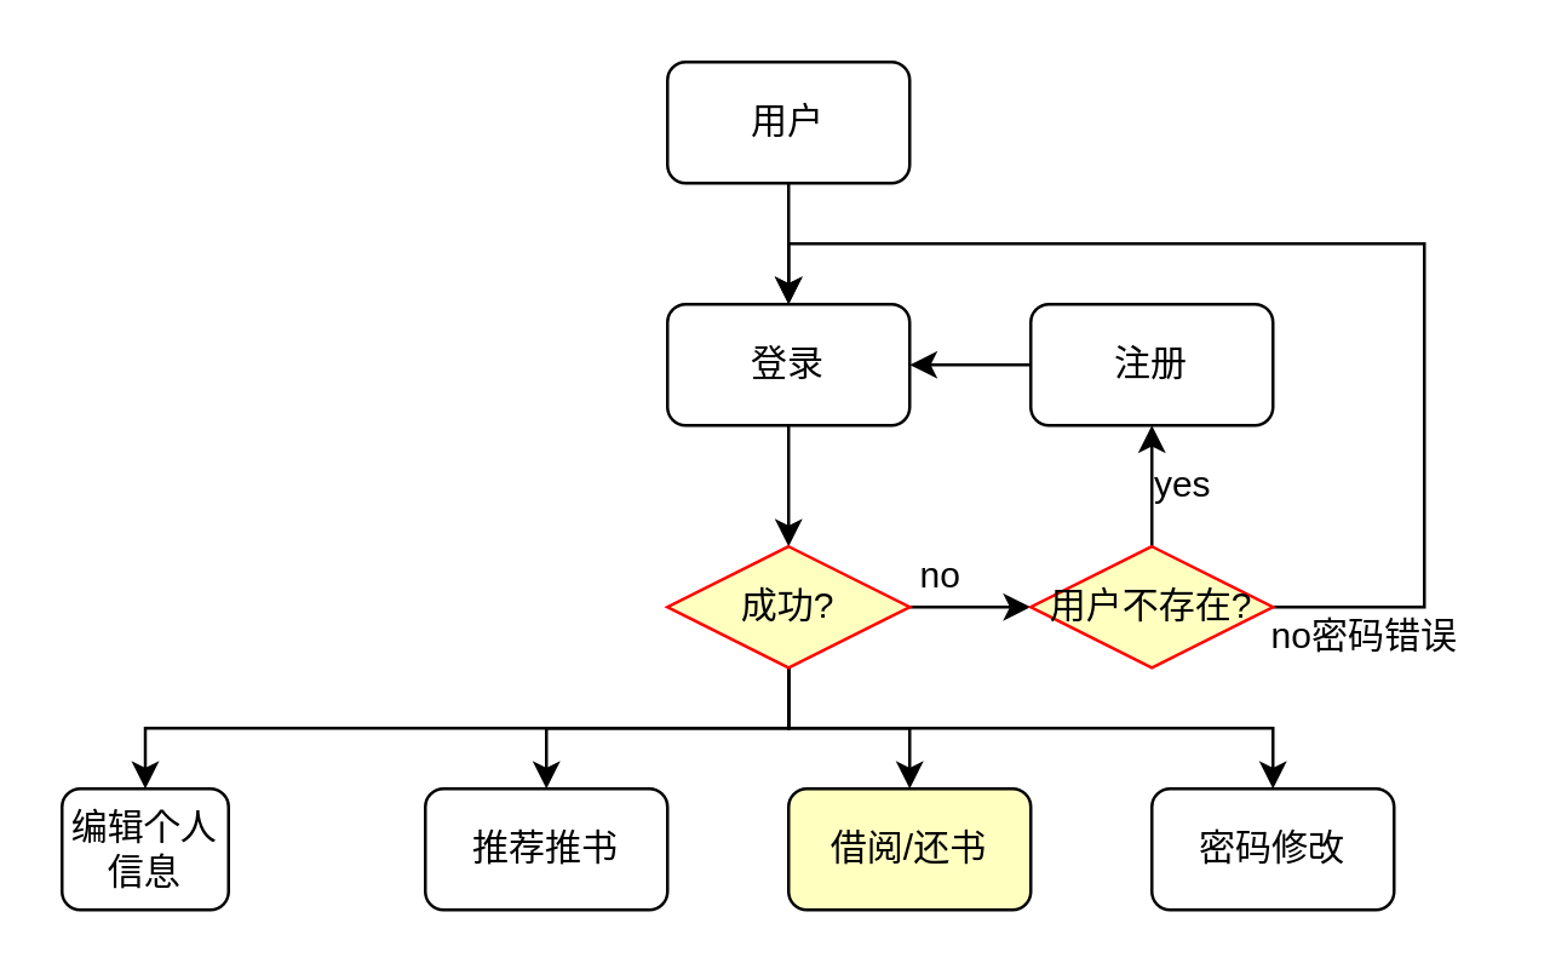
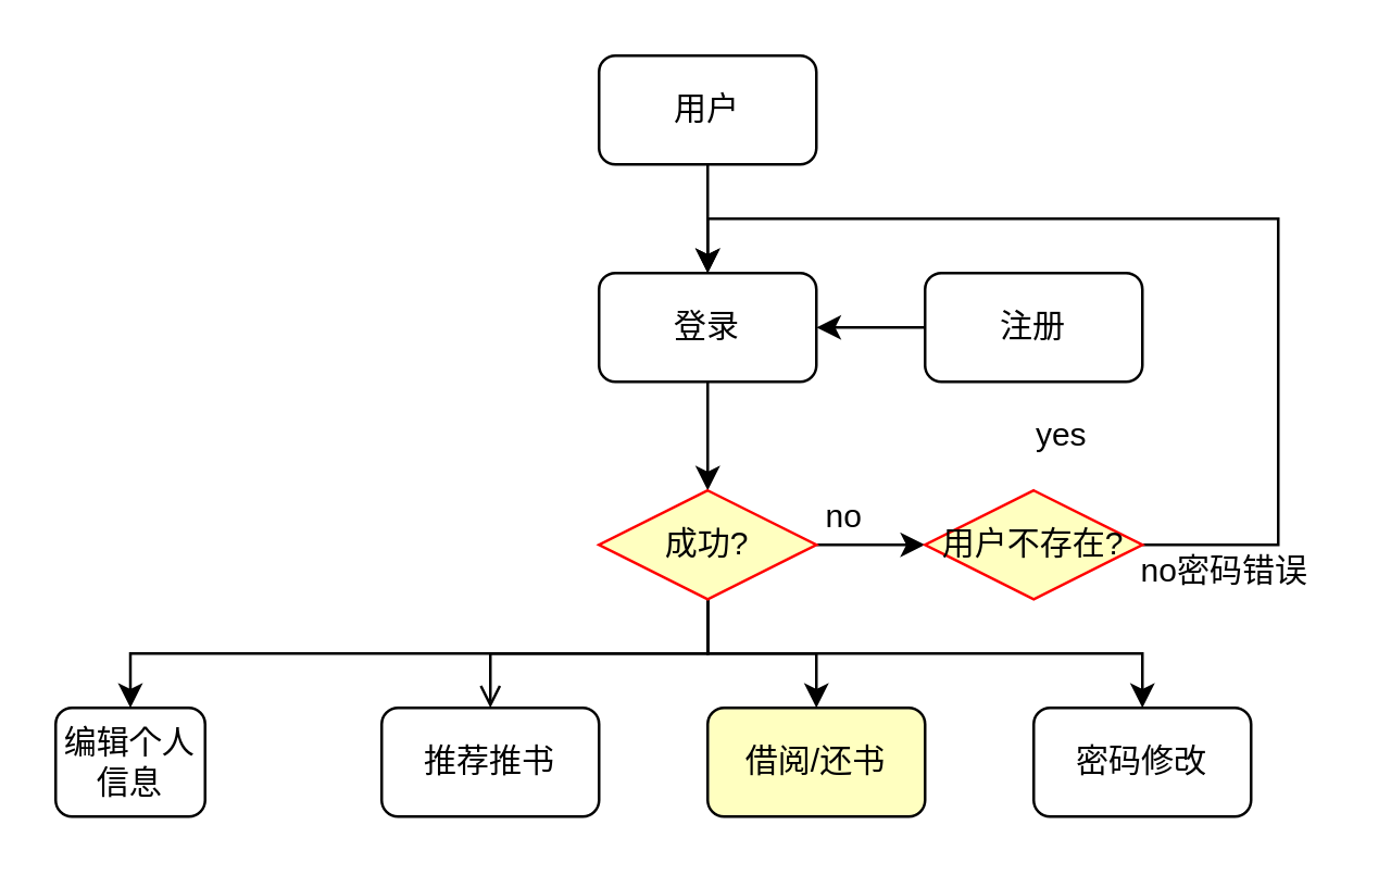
- <mxCell id="12" style="edgeStyle=orthogonalEdgeStyle;rounded=0;orthogonalLoop=1;jettySize=auto;html=1;exitX=0.5;exitY=0;exitDx=0;exitDy=0;entryX=0.5;entryY=1;entryDx=0;entryDy=0;" edge="1" parent="1" source="14" target="16"><mxGeometry relative="1" as="geometry" /></mxCell>
- <mxCell id="9" style="edgeStyle=orthogonalEdgeStyle;rounded=0;orthogonalLoop=1;jettySize=auto;html=1;exitX=0.5;exitY=1;exitDx=0;exitDy=0;entryX=0.5;entryY=0;entryDx=0;entryDy=0;" edge="1" parent="1" source="11" target="20"><mxGeometry relative="1" as="geometry" /></mxCell>
+ <mxCell id="9" style="edgeStyle=orthogonalEdgeStyle;rounded=0;orthogonalLoop=1;jettySize=auto;html=1;exitX=0.5;exitY=1;exitDx=0;exitDy=0;entryX=0.5;entryY=0;entryDx=0;entryDy=0;endArrow=open;" edge="1" parent="1" source="11" target="20"><mxGeometry relative="1" as="geometry" /></mxCell>
